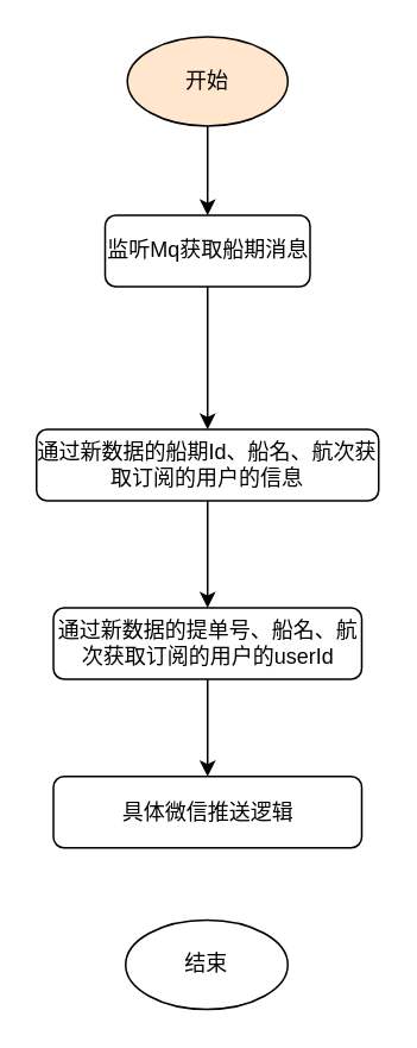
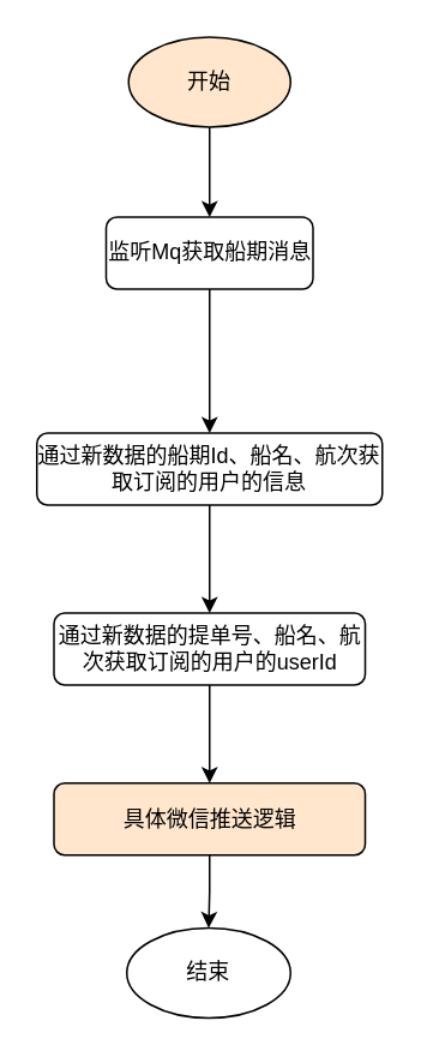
- <mxCell id="11" value="具体微信推送逻辑" style="rounded=1;whiteSpace=wrap;html=1;" vertex="1" parent="1"><mxGeometry x="29.5" y="434.5" width="173" height="40" as="geometry" /></mxCell>
+ <mxCell id="11" value="具体微信推送逻辑" style="rounded=1;whiteSpace=wrap;html=1;fillColor=#ffe6cc;" vertex="1" parent="1"><mxGeometry x="29.5" y="434.5" width="173" height="40" as="geometry" /></mxCell>
+ <mxCell id="10" style="edgeStyle=orthogonalEdgeStyle;rounded=0;orthogonalLoop=1;jettySize=auto;html=1;exitX=0.5;exitY=1;exitDx=0;exitDy=0;entryX=0.5;entryY=0;entryDx=0;entryDy=0;" edge="1" parent="1" source="11" target="12"><mxGeometry relative="1" as="geometry" /></mxCell>
